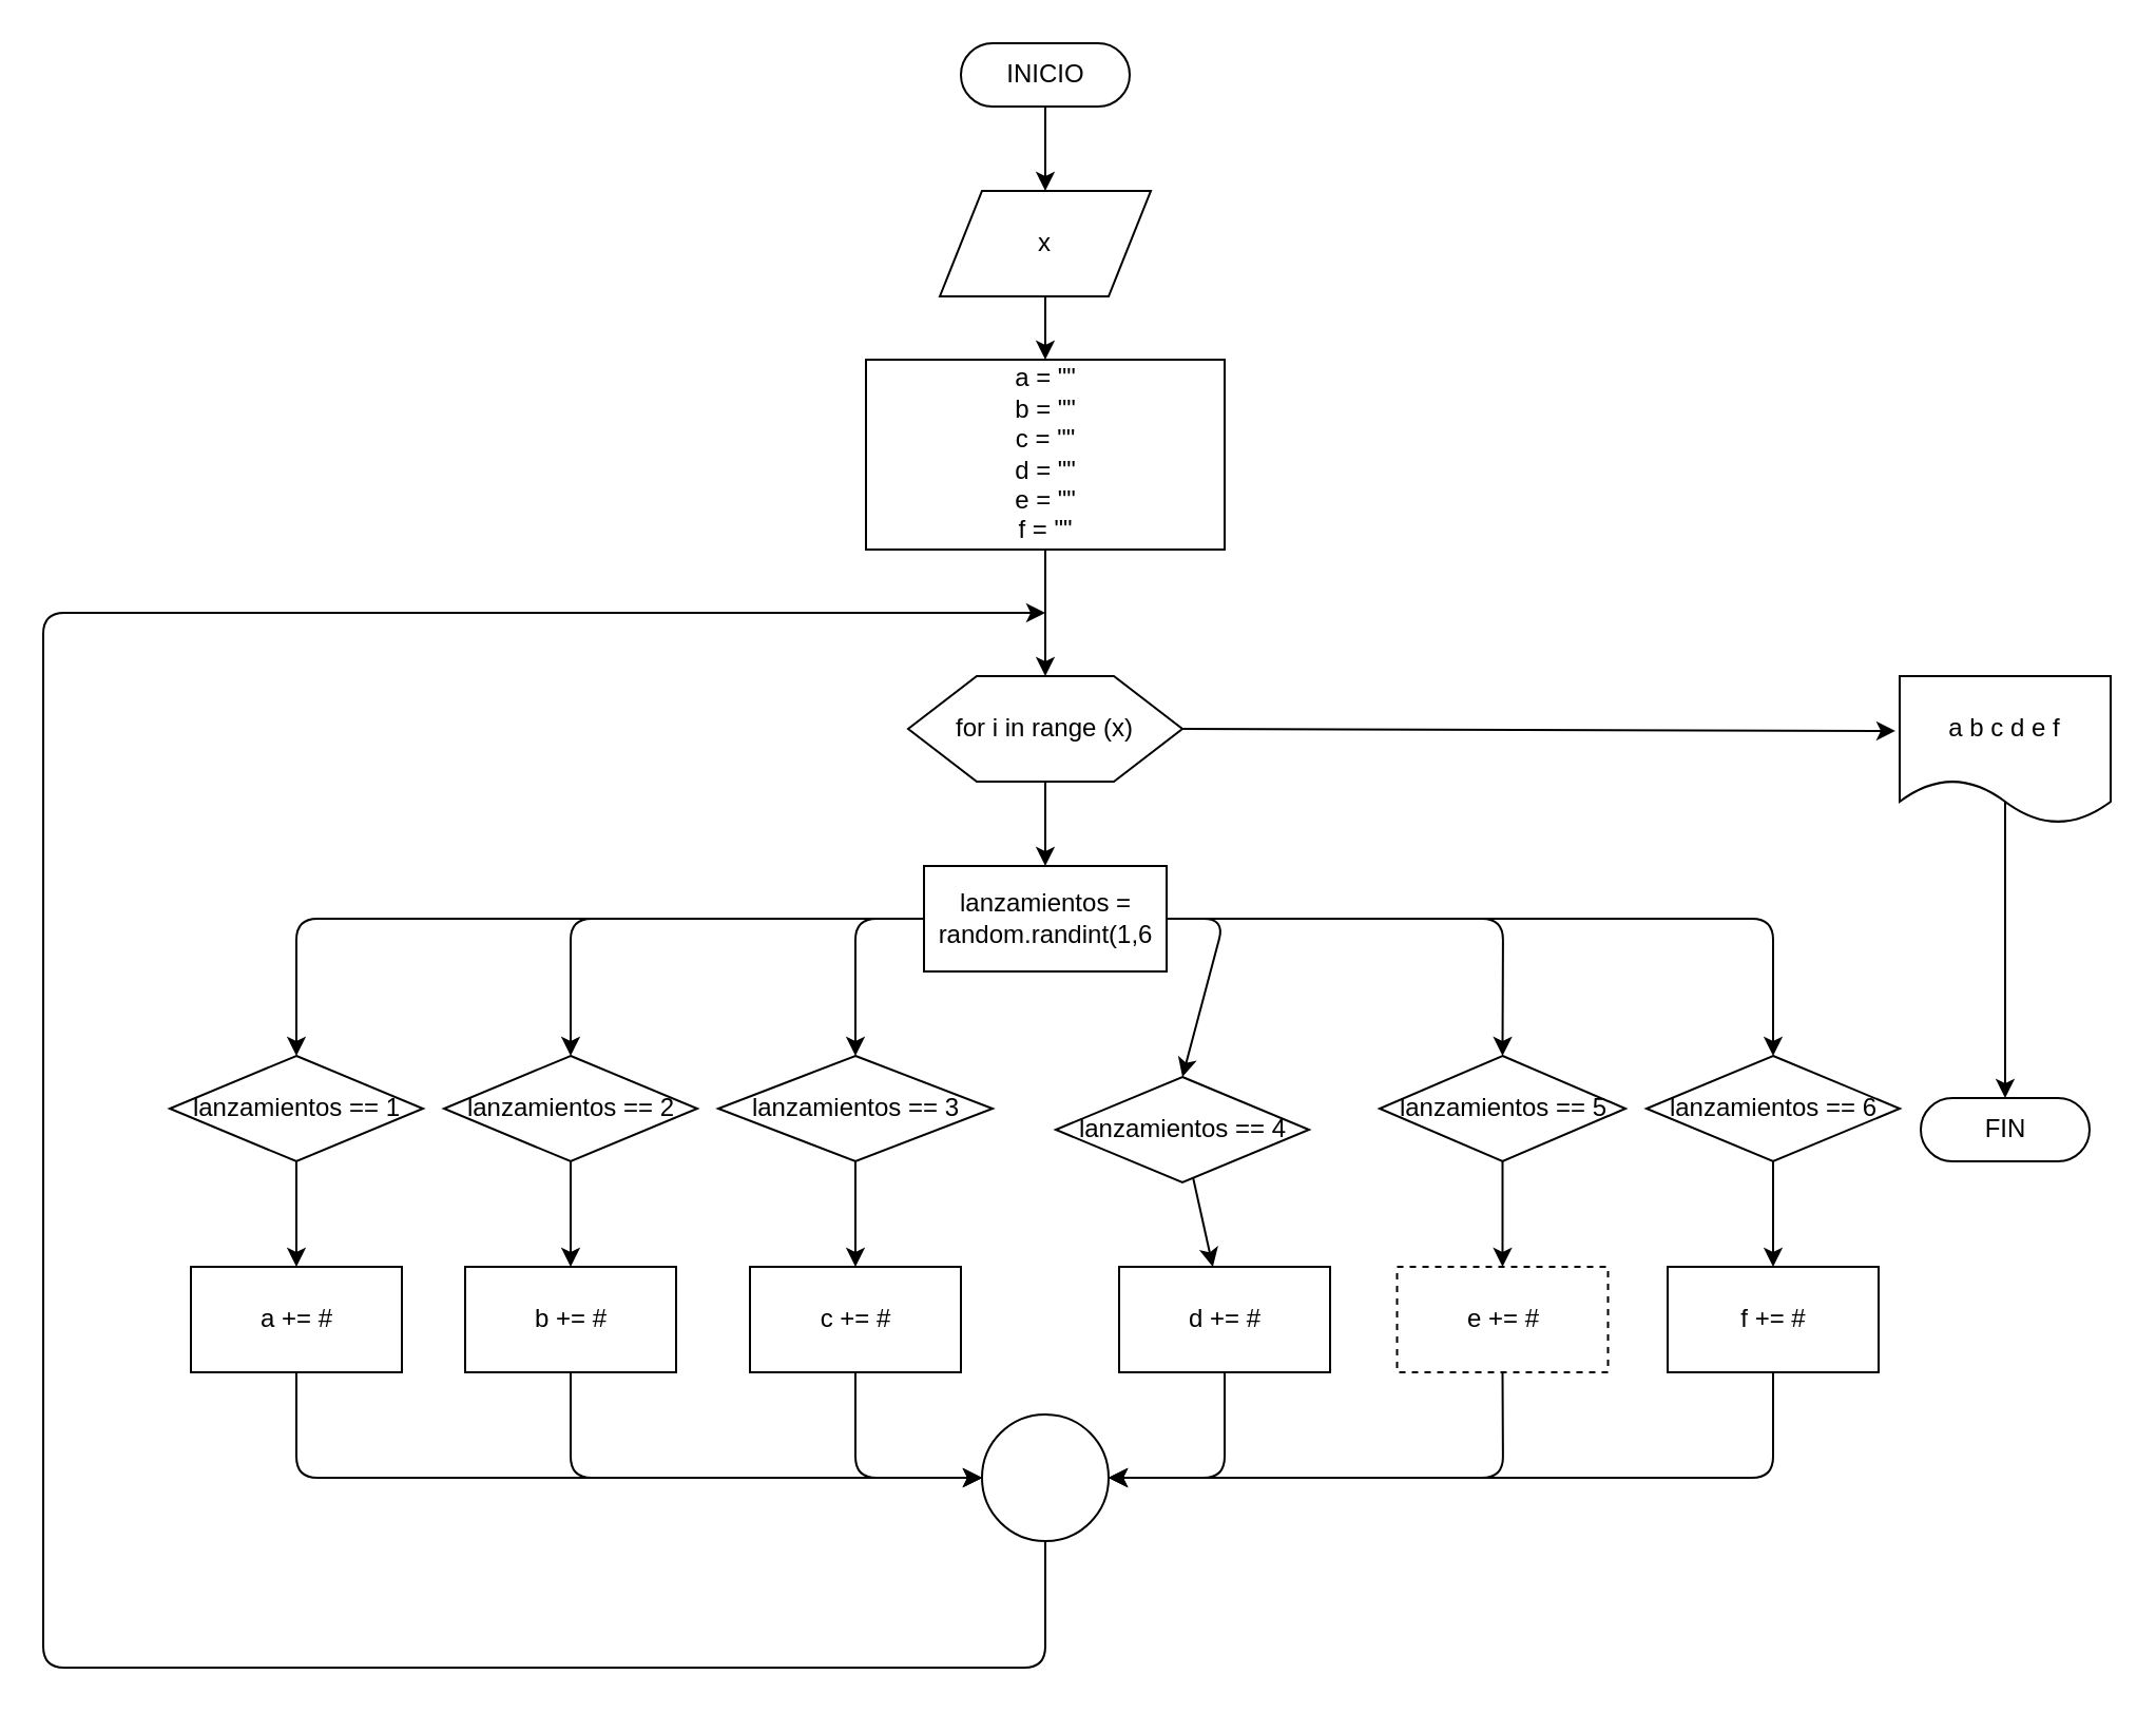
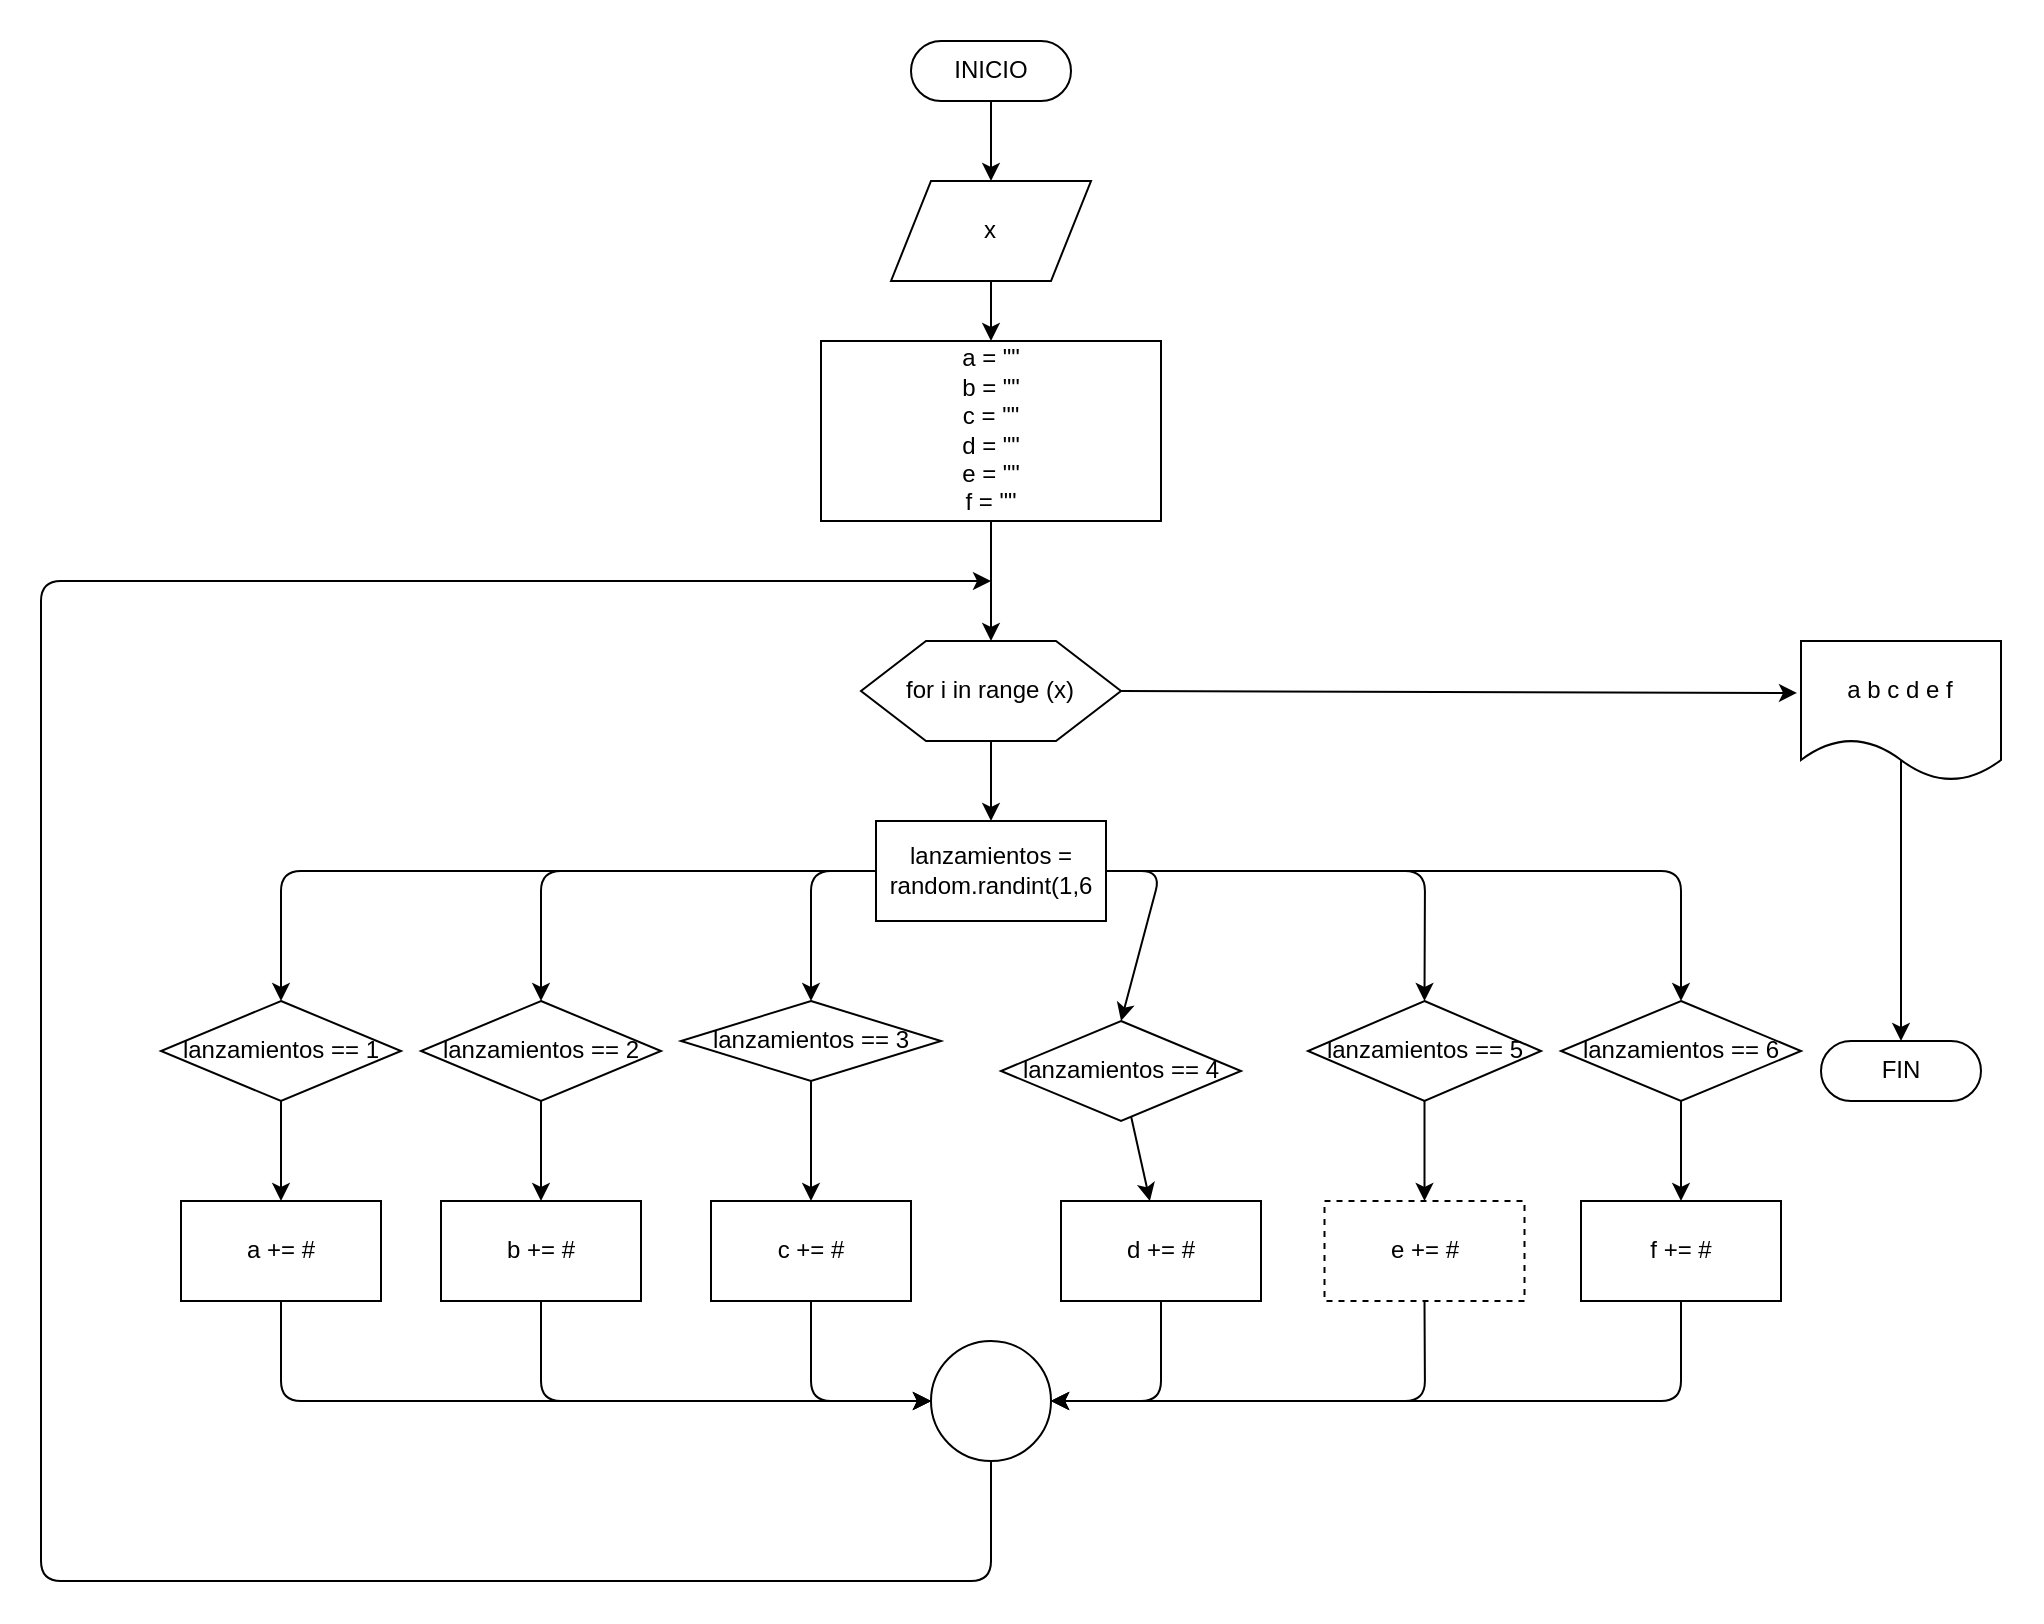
- <mxCell id="27" value="lanzamientos == 3" style="shape=rhombus;html=1;dashed=0;whitespace=wrap;perimeter=rhombusPerimeter;" vertex="1" parent="1"><mxGeometry x="340" y="500" width="130" height="50" as="geometry" /></mxCell>
+ <mxCell id="27" value="lanzamientos == 3" style="shape=rhombus;html=1;dashed=0;whitespace=wrap;perimeter=rhombusPerimeter;" vertex="1" parent="1"><mxGeometry x="340" y="500" width="130" height="40" as="geometry" /></mxCell>
